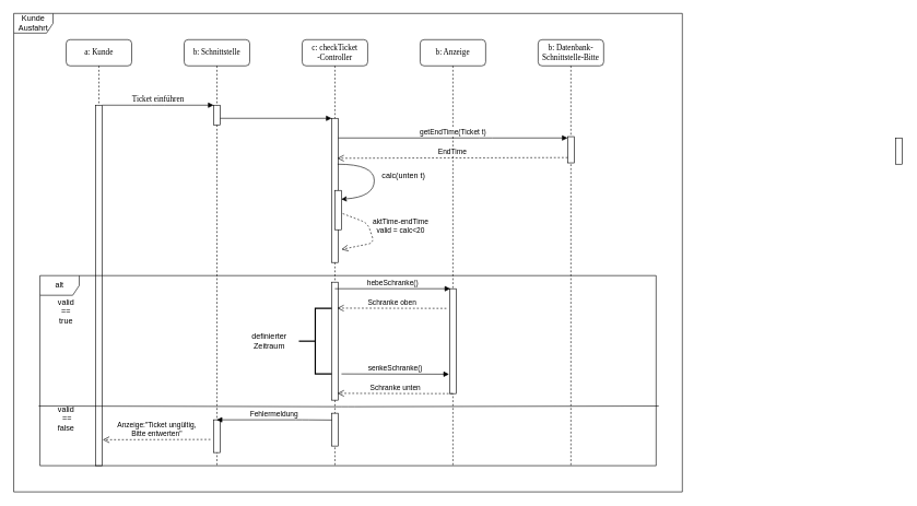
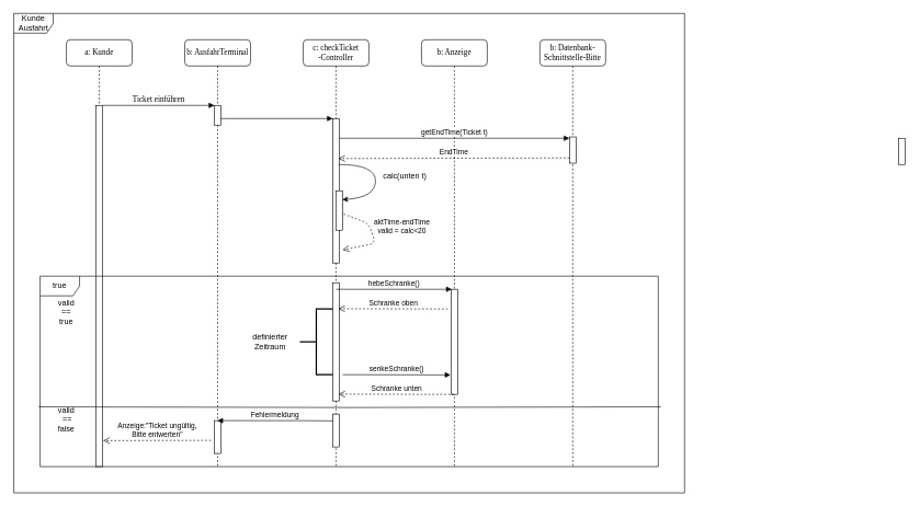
- <mxCell id="3" value="b: Schnittstelle" style="shape=umlLifeline;perimeter=lifelinePerimeter;whiteSpace=wrap;html=1;container=1;collapsible=0;recursiveResize=0;outlineConnect=0;rounded=1;shadow=0;comic=0;labelBackgroundColor=none;strokeColor=#000000;strokeWidth=1;fillColor=#FFFFFF;fontFamily=Verdana;fontSize=12;fontColor=#000000;align=center;" parent="1" vertex="1"><mxGeometry x="280" y="60" width="100" height="650" as="geometry" /></mxCell>
+ <mxCell id="3" value="b: AusfahrTerminal" style="shape=umlLifeline;perimeter=lifelinePerimeter;whiteSpace=wrap;html=1;container=1;collapsible=0;recursiveResize=0;outlineConnect=0;rounded=1;shadow=0;comic=0;labelBackgroundColor=none;strokeColor=#000000;strokeWidth=1;fillColor=#FFFFFF;fontFamily=Verdana;fontSize=12;fontColor=#000000;align=center;" parent="1" vertex="1"><mxGeometry x="280" y="60" width="100" height="650" as="geometry" /></mxCell>
- <mxCell id="36" value="alt" style="shape=umlFrame;whiteSpace=wrap;html=1;" parent="1" vertex="1"><mxGeometry x="60" y="420" width="940" height="290" as="geometry" /></mxCell>
+ <mxCell id="36" value="true" style="shape=umlFrame;whiteSpace=wrap;html=1;" parent="1" vertex="1"><mxGeometry x="60" y="420" width="940" height="290" as="geometry" /></mxCell>
